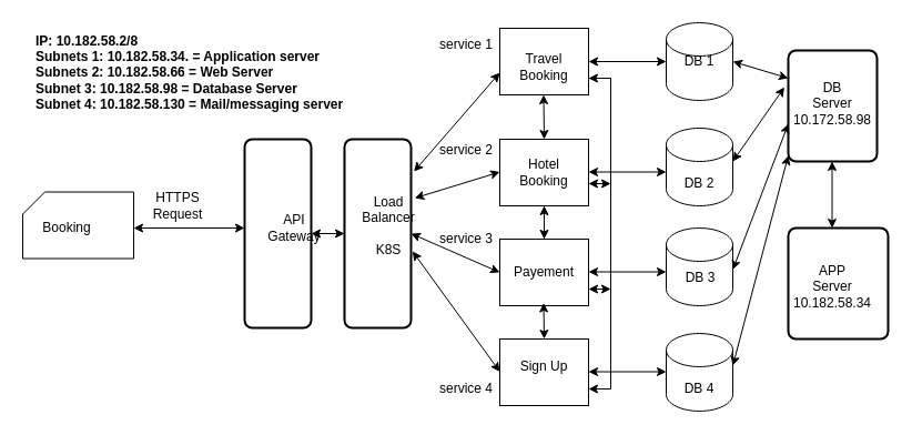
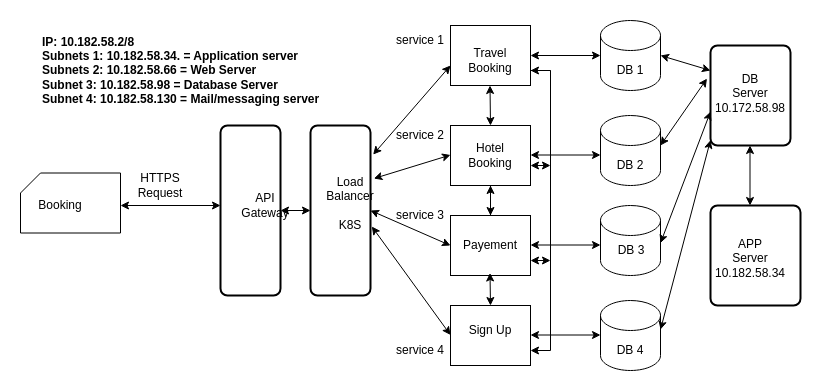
- <mxCell id="33" value="DB 1" style="text;html=1;strokeColor=none;fillColor=none;align=center;verticalAlign=middle;whiteSpace=wrap;rounded=0;" parent="1" vertex="1"><mxGeometry x="610" y="40" width="40" height="30" as="geometry" /></mxCell>
+ <mxCell id="33" value="DB 1" style="text;html=1;strokeColor=none;fillColor=none;align=center;verticalAlign=middle;whiteSpace=wrap;rounded=0;" parent="1" vertex="1"><mxGeometry x="610" y="55" width="40" height="30" as="geometry" /></mxCell>
- <mxCell id="38" value="&lt;b&gt;IP: 10.182.58.2/8&lt;br&gt;Subnets 1: 10.182.58.34. = Application server&lt;br&gt;Subnets 2: 10.182.58.66 = Web Server&lt;br&gt;Subnet 3: 10.182.58.98 = Database Server&lt;br&gt;Subnet 4: 10.182.58.130 = Mail/messaging server&lt;/b&gt;" style="text;html=1;strokeColor=none;fillColor=none;align=left;verticalAlign=middle;whiteSpace=wrap;rounded=0;" parent="1" vertex="1"><mxGeometry x="30" y="25" width="290" height="80" as="geometry" /></mxCell>
+ <mxCell id="38" value="&lt;b&gt;IP: 10.182.58.2/8&lt;br&gt;Subnets 1: 10.182.58.34. = Application server&lt;br&gt;Subnets 2: 10.182.58.66 = Web Server&lt;br&gt;Subnet 3: 10.182.58.98 = Database Server&lt;br&gt;Subnet 4: 10.182.58.130 = Mail/messaging server&lt;/b&gt;" style="text;html=1;strokeColor=none;fillColor=none;align=left;verticalAlign=middle;whiteSpace=wrap;rounded=0;" parent="1" vertex="1"><mxGeometry x="40" y="30" width="290" height="80" as="geometry" /></mxCell>
